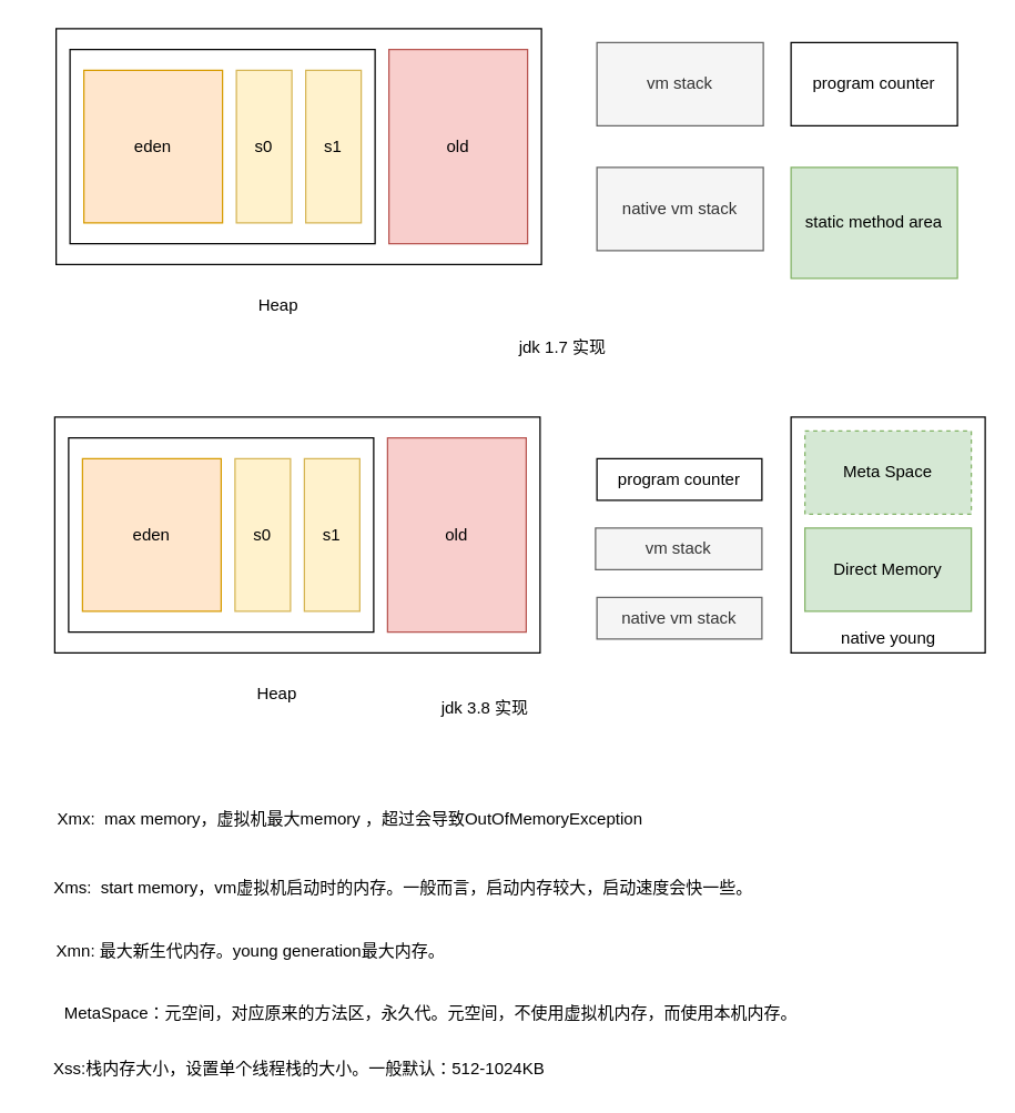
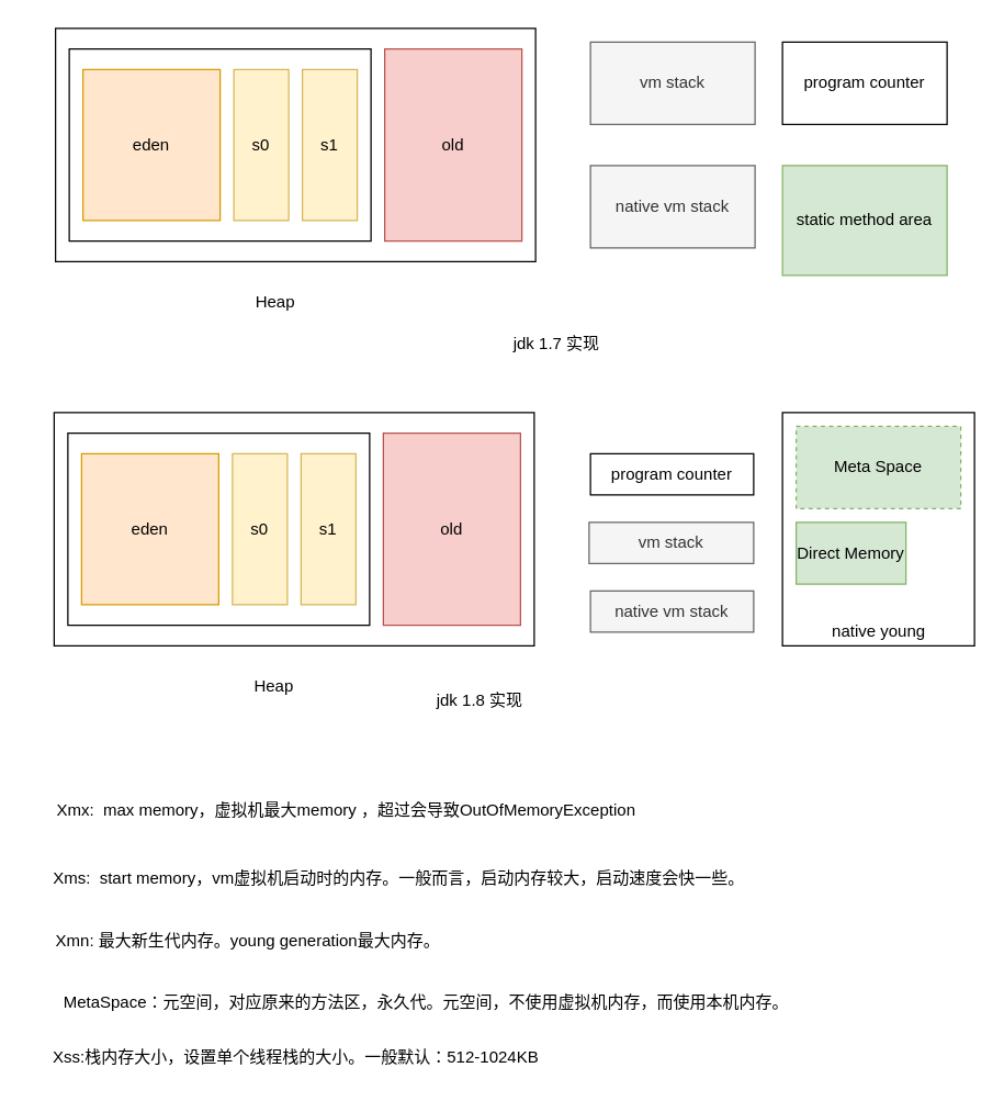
- <mxCell id="32" value="Direct Memory" style="rounded=0;whiteSpace=wrap;html=1;fillColor=#d5e8d4;strokeColor=#82b366;" vertex="1" parent="1"><mxGeometry x="580" y="380" width="120" height="60" as="geometry" /></mxCell>
+ <mxCell id="32" value="Direct Memory" style="rounded=0;whiteSpace=wrap;html=1;fillColor=#d5e8d4;strokeColor=#82b366;" vertex="1" parent="1"><mxGeometry x="580" y="380" width="80" height="45" as="geometry" /></mxCell>
- <mxCell id="31" value="jdk 3.8 实现" style="text;html=1;align=center;verticalAlign=middle;resizable=0;points=[];autosize=1;strokeColor=none;" vertex="1" parent="1"><mxGeometry x="309" y="500" width="80" height="20" as="geometry" /></mxCell>
+ <mxCell id="31" value="jdk 1.8 实现" style="text;html=1;align=center;verticalAlign=middle;resizable=0;points=[];autosize=1;strokeColor=none;" vertex="1" parent="1"><mxGeometry x="309" y="500" width="80" height="20" as="geometry" /></mxCell>
